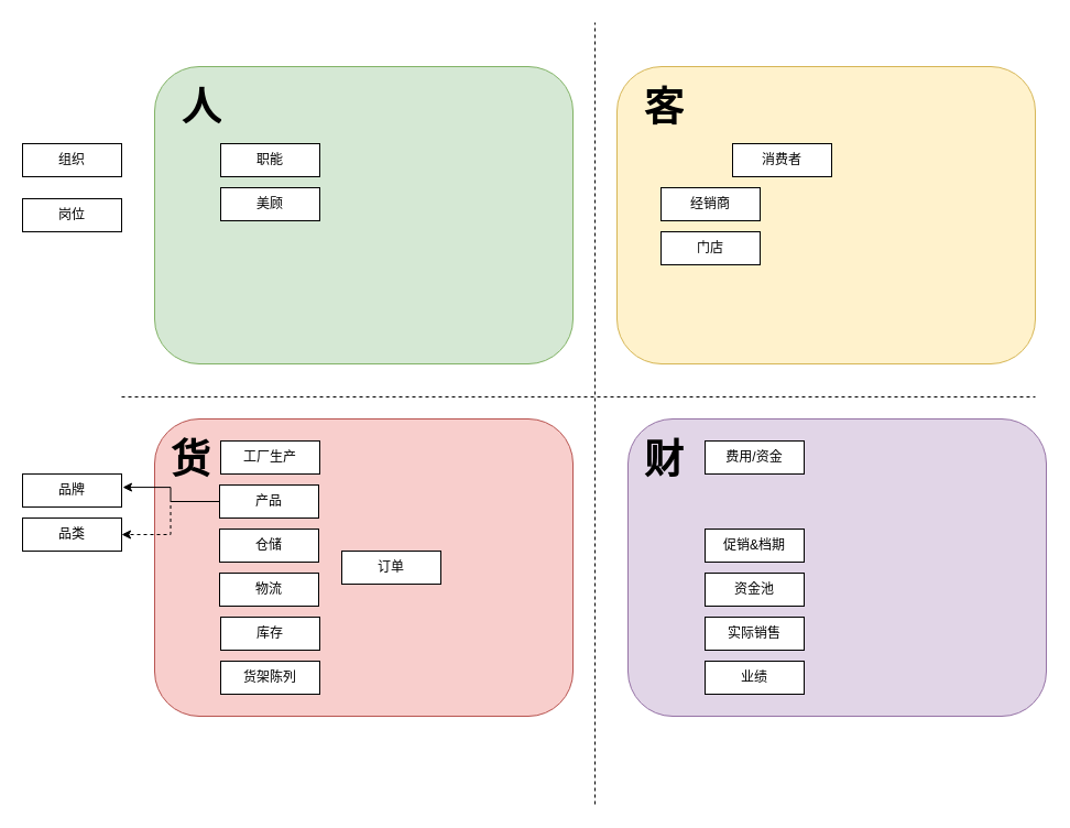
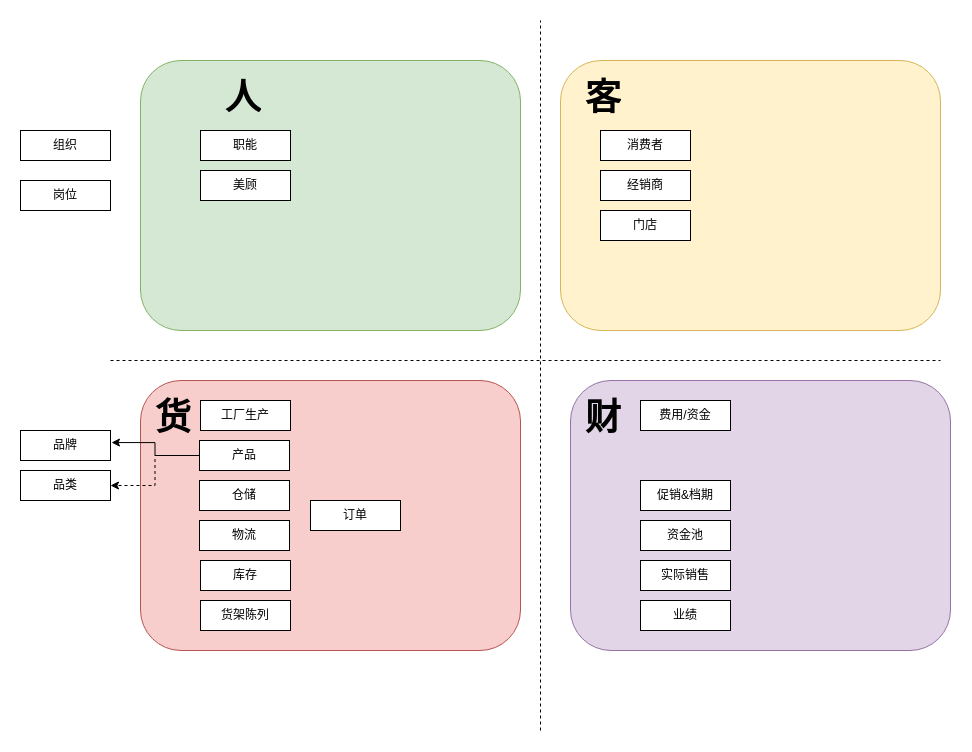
- <mxCell id="11" value="&lt;h1&gt;&lt;font style=&quot;font-size: 36px;&quot;&gt;人&lt;/font&gt;&lt;/h1&gt;" style="text;html=1;spacing=5;spacingTop=-20;whiteSpace=wrap;overflow=hidden;rounded=0;movable=0;resizable=0;rotatable=0;deletable=0;editable=0;locked=1;connectable=0;" vertex="1" parent="1"><mxGeometry x="160" y="70" width="70" height="50" as="geometry" /></mxCell>
+ <mxCell id="11" value="&lt;h1&gt;&lt;font style=&quot;font-size: 36px;&quot;&gt;人&lt;/font&gt;&lt;/h1&gt;" style="text;html=1;spacing=5;spacingTop=-20;whiteSpace=wrap;overflow=hidden;rounded=0;movable=0;resizable=0;rotatable=0;deletable=0;editable=0;locked=1;connectable=0;" vertex="1" parent="1"><mxGeometry x="220" y="70" width="70" height="50" as="geometry" /></mxCell>
- <mxCell id="15" value="消费者" style="rounded=0;whiteSpace=wrap;html=1;" vertex="1" parent="1"><mxGeometry x="665" y="130" width="90" height="30" as="geometry" /></mxCell>
+ <mxCell id="15" value="消费者" style="rounded=0;whiteSpace=wrap;html=1;" vertex="1" parent="1"><mxGeometry x="600" y="130" width="90" height="30" as="geometry" /></mxCell>
